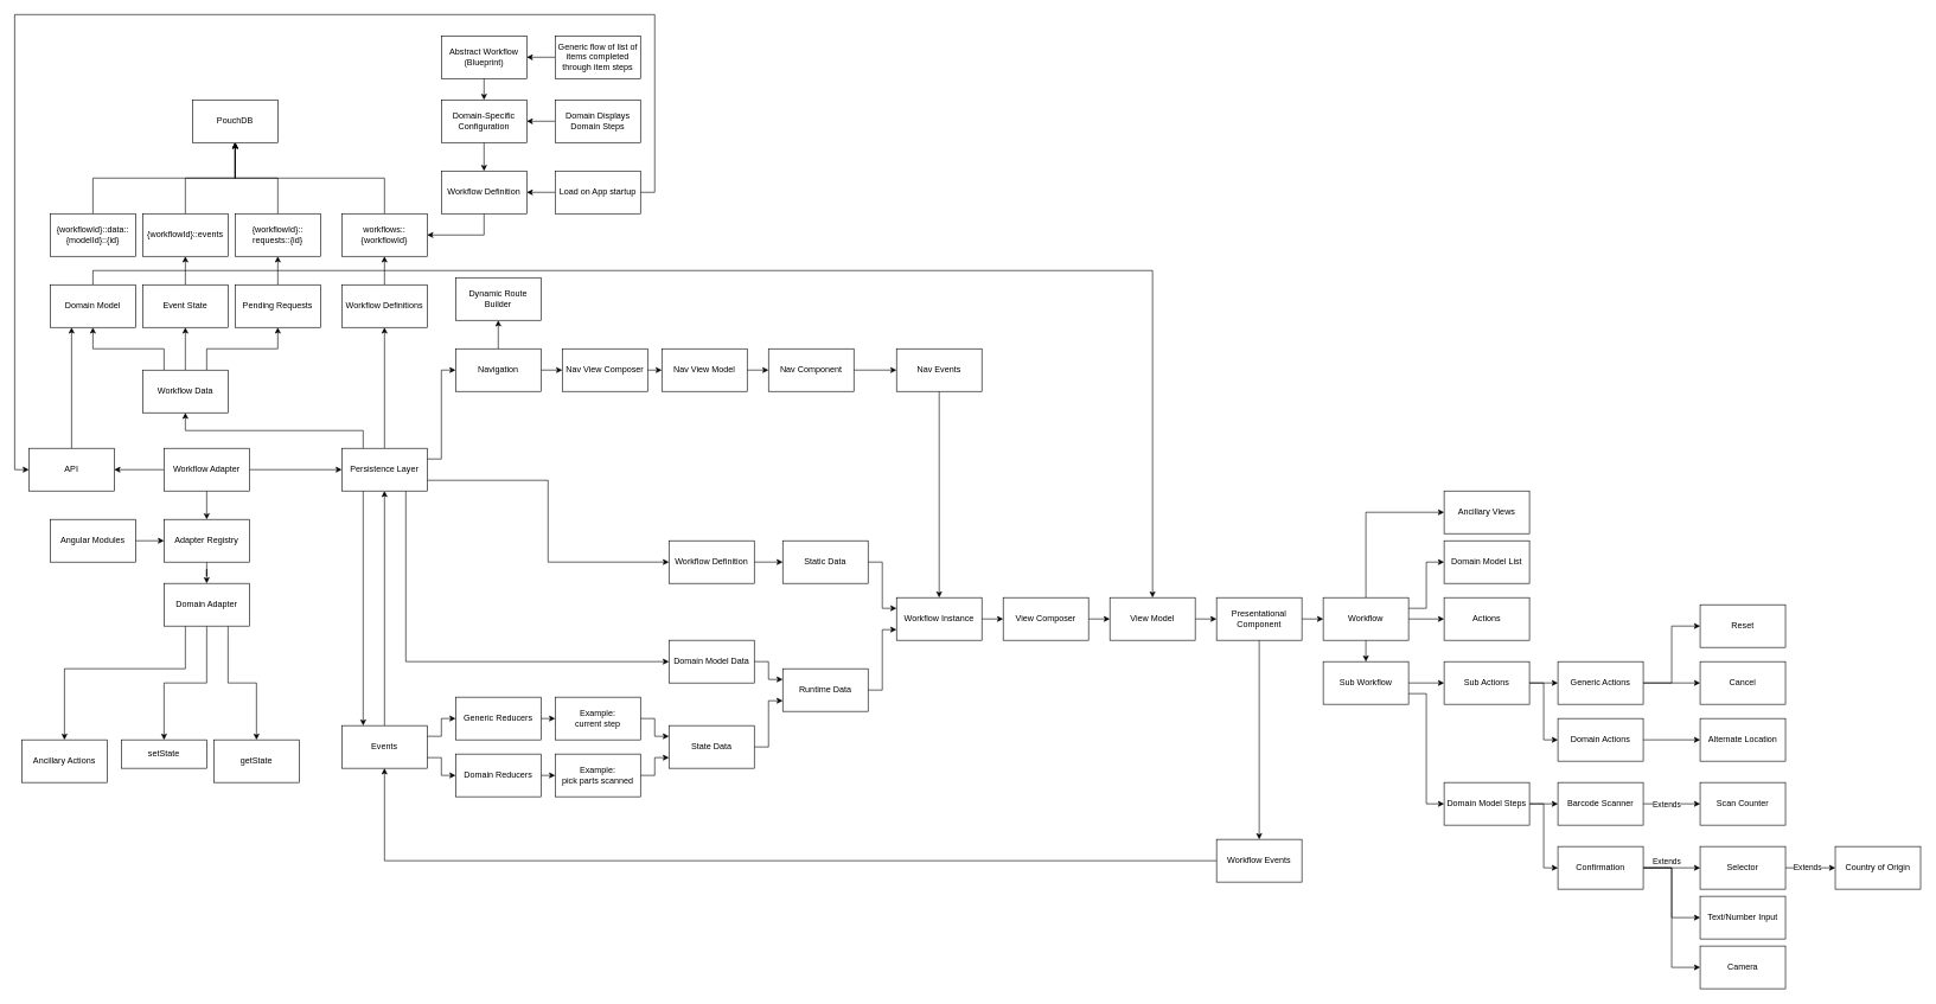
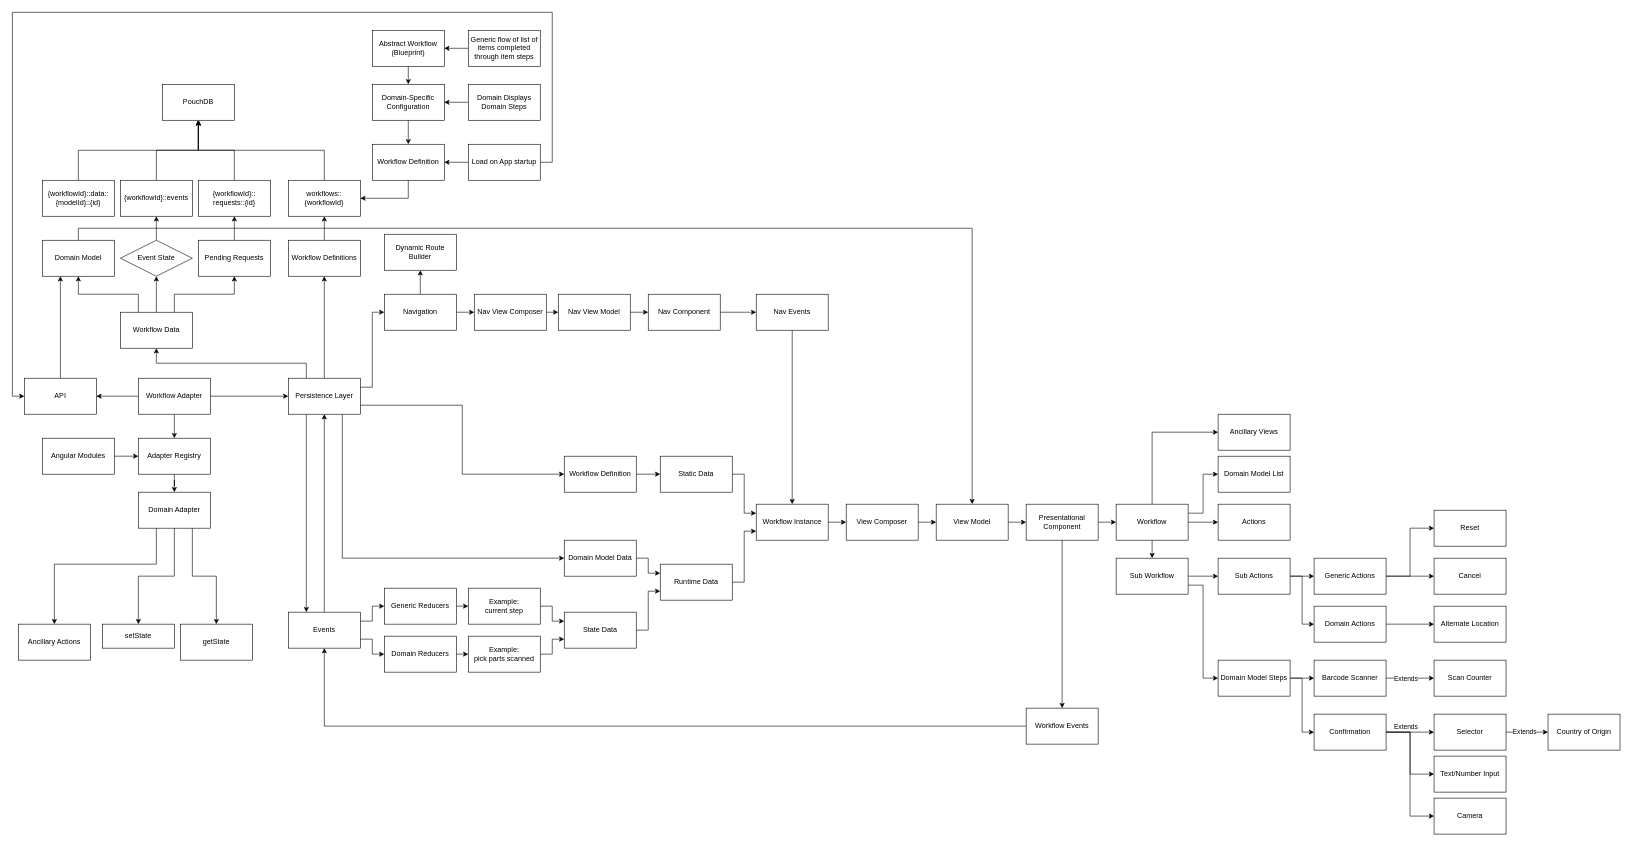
- <mxCell id="54" value="Event State" style="rounded=0;whiteSpace=wrap;html=1;" vertex="1" parent="1"><mxGeometry x="200" y="400" width="120" height="60" as="geometry" /></mxCell>
+ <mxCell id="54" value="Event State" style="rhombus;whiteSpace=wrap;html=1;" vertex="1" parent="1"><mxGeometry x="200" y="400" width="120" height="60" as="geometry" /></mxCell>
